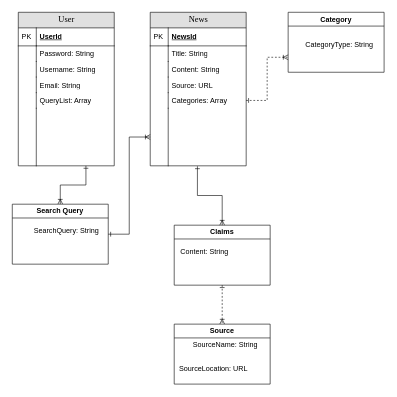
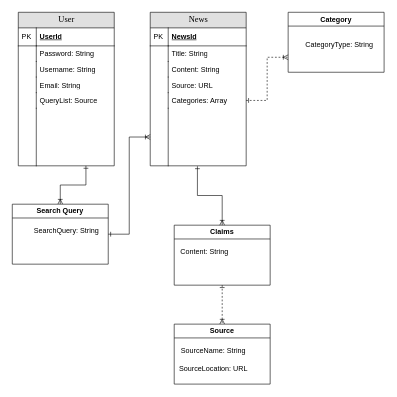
- <mxCell id="11" value="&lt;span style=&quot;font-size: 12.0px;&quot;&gt;QueryList: Array&lt;/span&gt;" style="shape=partialRectangle;top=0;left=0;right=0;bottom=0;html=1;align=left;verticalAlign=top;fillColor=none;spacingLeft=34;spacingRight=4;whiteSpace=wrap;overflow=hidden;rotatable=0;points=[[0,0.5],[1,0.5]];portConstraint=eastwest;dropTarget=0;" vertex="1" parent="2"><mxGeometry y="134" width="160" height="26" as="geometry" /></mxCell>
+ <mxCell id="11" value="&lt;span style=&quot;font-size: 12.0px;&quot;&gt;QueryList: Source&lt;/span&gt;" style="shape=partialRectangle;top=0;left=0;right=0;bottom=0;html=1;align=left;verticalAlign=top;fillColor=none;spacingLeft=34;spacingRight=4;whiteSpace=wrap;overflow=hidden;rotatable=0;points=[[0,0.5],[1,0.5]];portConstraint=eastwest;dropTarget=0;" vertex="1" parent="2"><mxGeometry y="134" width="160" height="26" as="geometry" /></mxCell>
- <mxCell id="40" value="SourceName: String" style="text;html=1;align=center;verticalAlign=middle;resizable=0;points=[];autosize=1;strokeColor=none;fillColor=none;" vertex="1" parent="39"><mxGeometry x="20" y="20" width="130" height="30" as="geometry" /></mxCell>
+ <mxCell id="40" value="SourceName: String" style="text;html=1;align=center;verticalAlign=middle;resizable=0;points=[];autosize=1;strokeColor=none;fillColor=none;" vertex="1" parent="39"><mxGeometry y="30" width="130" height="30" as="geometry" /></mxCell>
